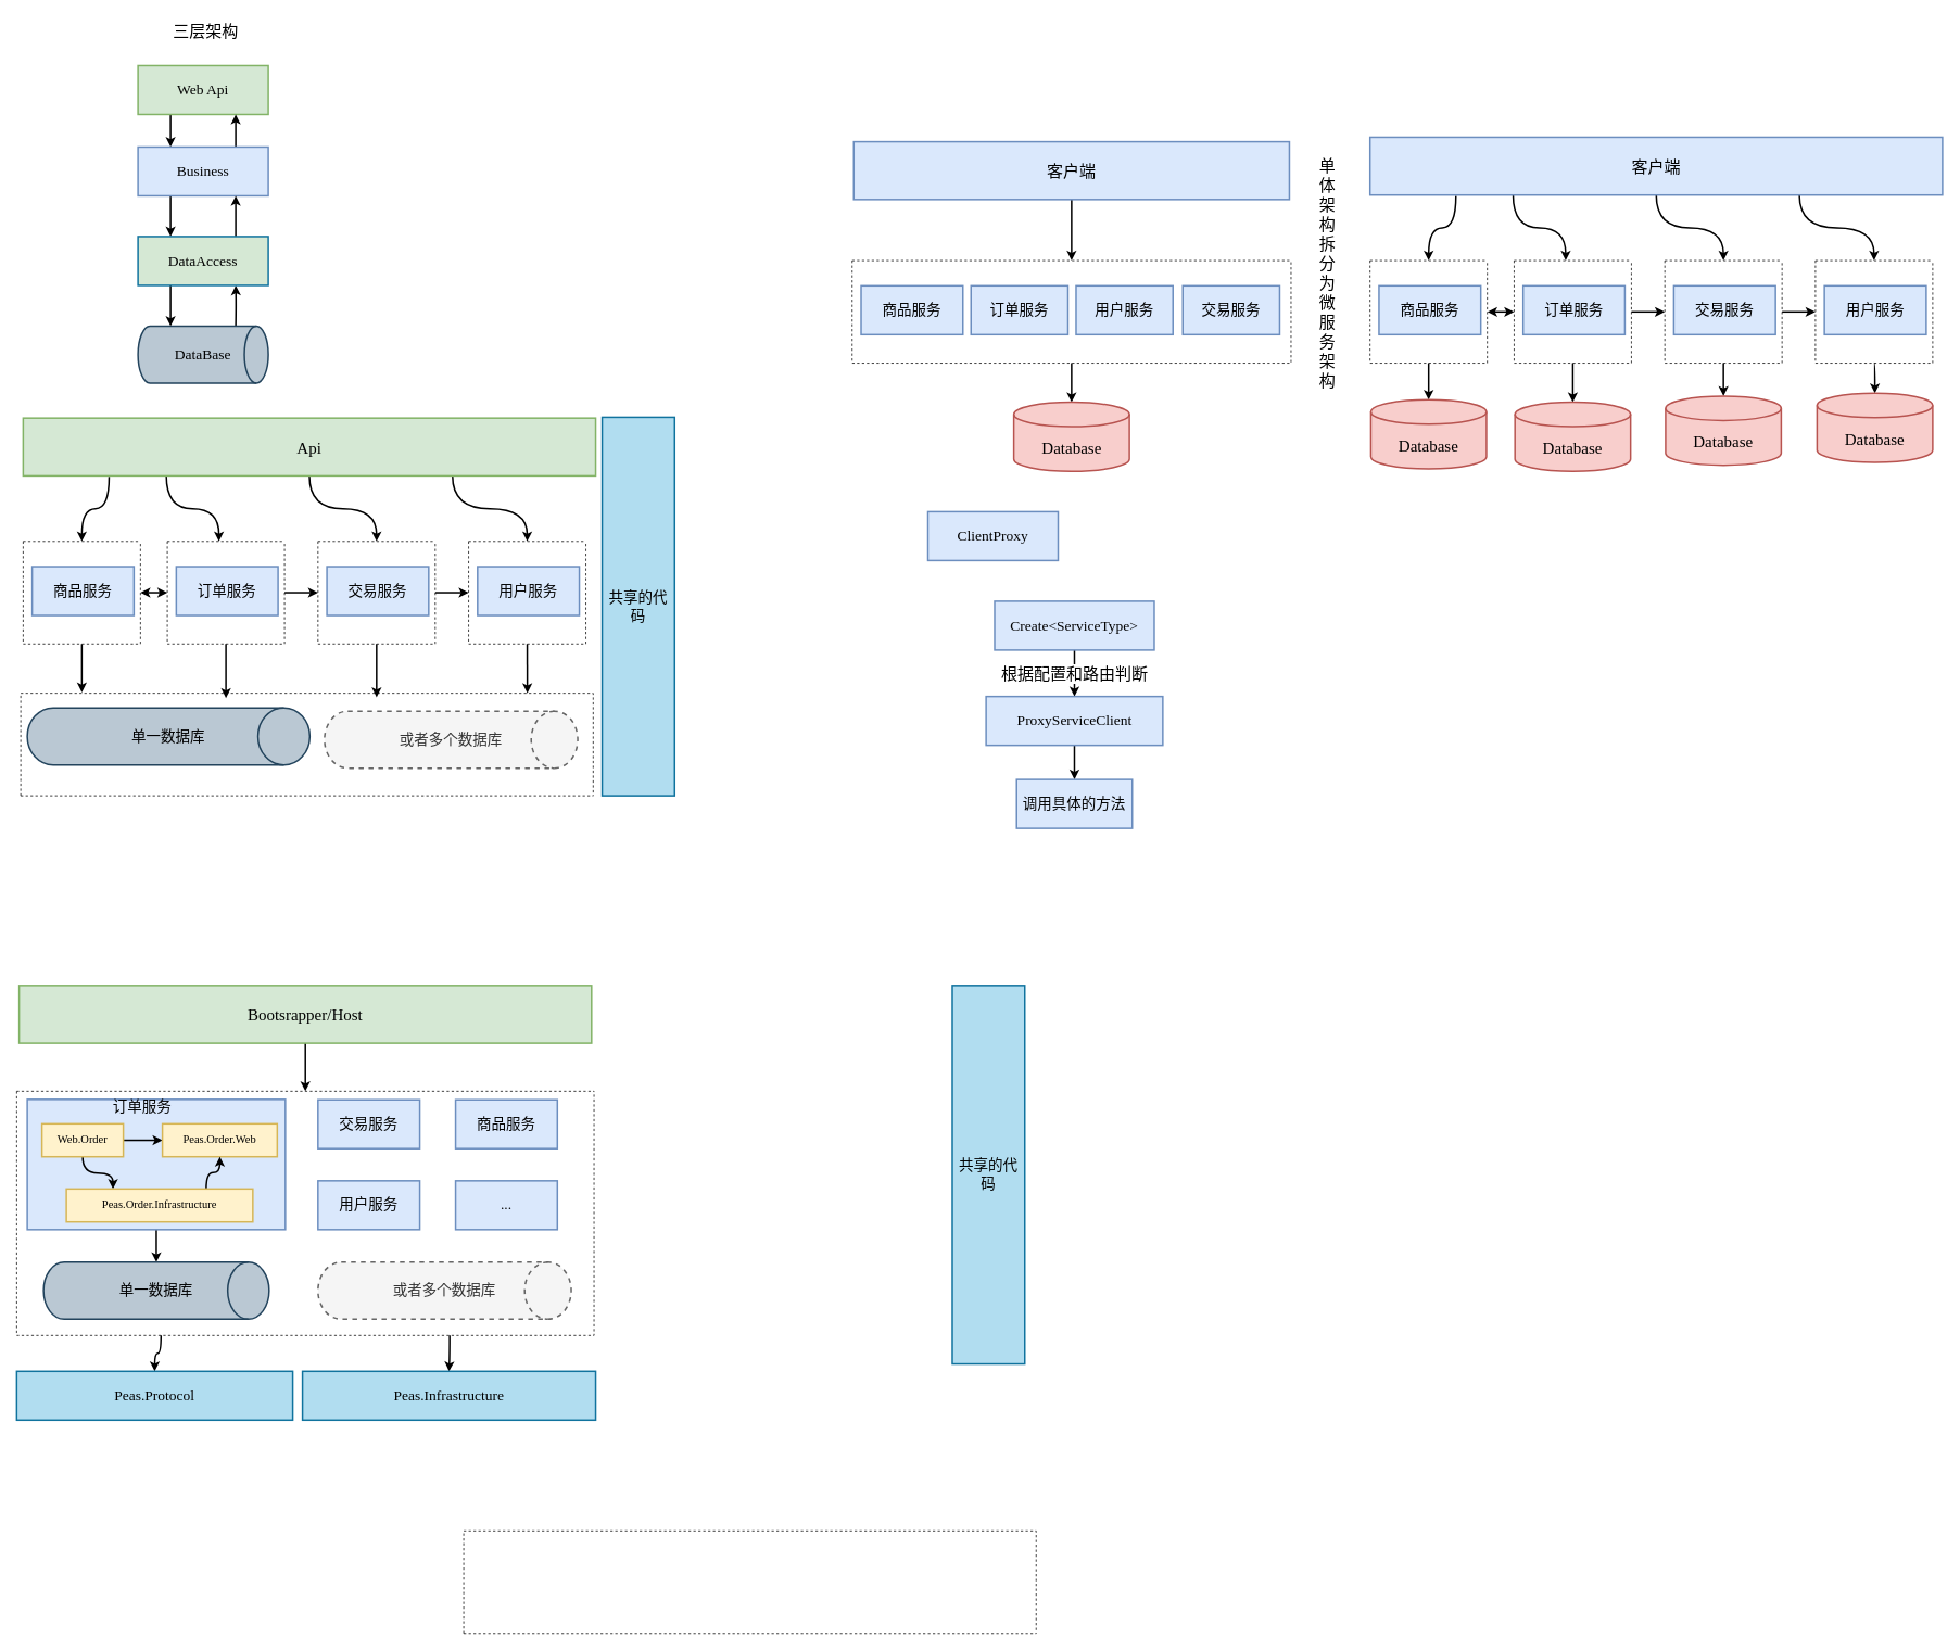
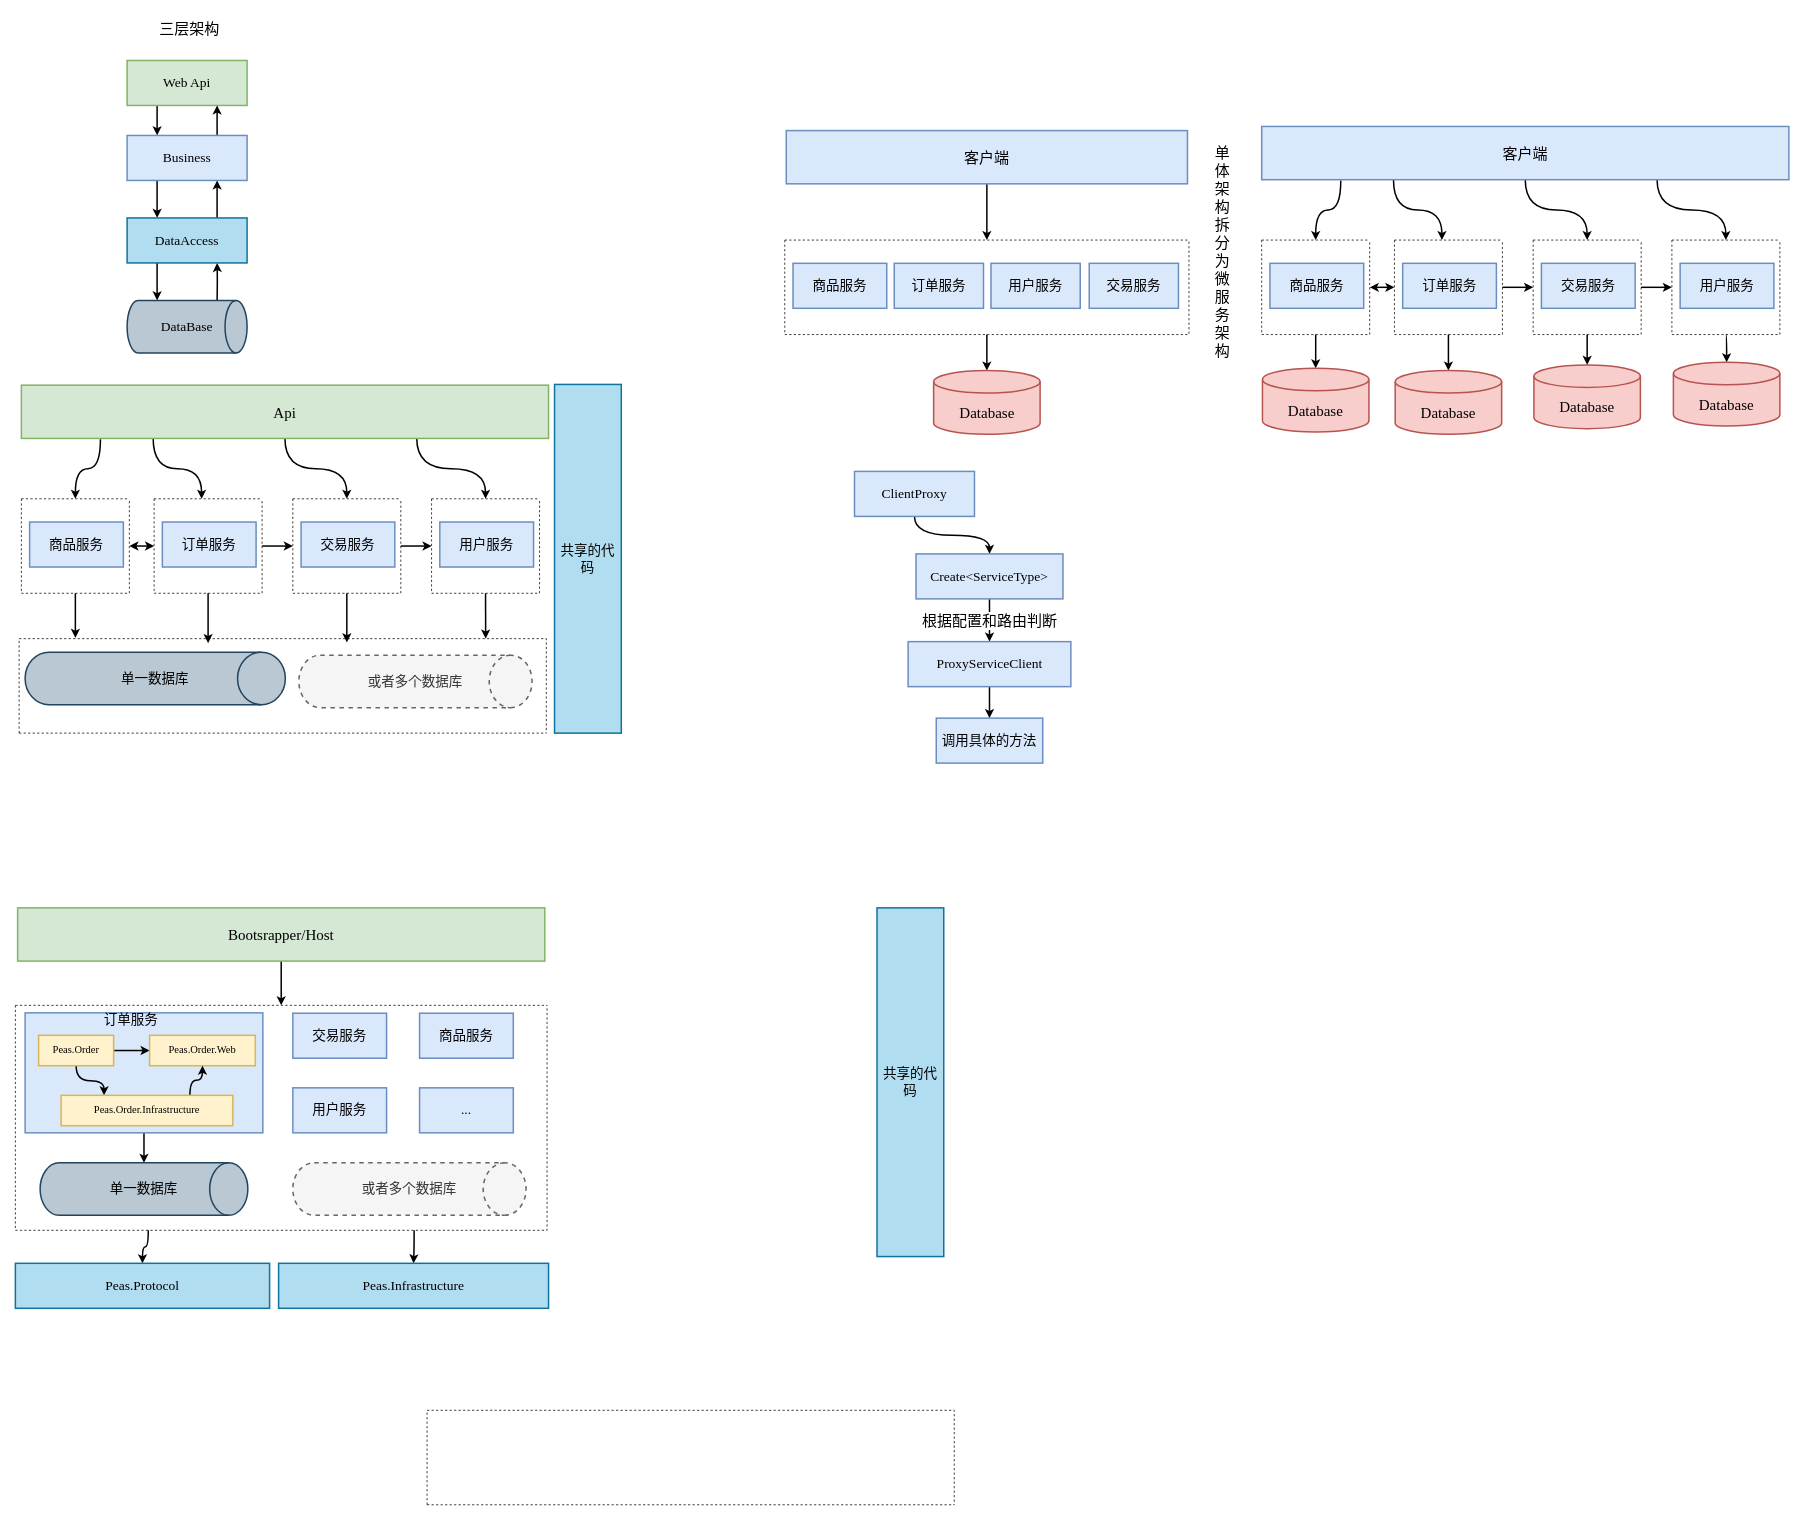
- <mxCell id="13" value="DataAccess" style="rounded=0;whiteSpace=wrap;html=1;strokeWidth=2;fillColor=#d5e8d4;strokeColor=#10739e;fontSize=18;fontFamily=Comic Sans MS;" vertex="1" parent="1"><mxGeometry x="169" y="290" width="160" height="60" as="geometry" /></mxCell>
+ <mxCell id="13" value="DataAccess" style="rounded=0;whiteSpace=wrap;html=1;strokeWidth=2;fillColor=#b1ddf0;strokeColor=#10739e;fontSize=18;fontFamily=Comic Sans MS;" vertex="1" parent="1"><mxGeometry x="169" y="290" width="160" height="60" as="geometry" /></mxCell>
+ <mxCell id="71" value="" style="edgeStyle=orthogonalEdgeStyle;curved=1;rounded=0;orthogonalLoop=1;jettySize=auto;html=1;fontFamily=Comic Sans MS;fontSize=20;startArrow=none;startFill=0;endArrow=classic;endFill=1;strokeWidth=2;" edge="1" parent="1" source="72" target="74"><mxGeometry relative="1" as="geometry" /></mxCell>
- <mxCell id="88" value="Web.Order" style="rounded=0;whiteSpace=wrap;html=1;strokeWidth=2;fillColor=#fff2cc;strokeColor=#d6b656;fontFamily=Comic Sans MS;fontSize=14;" vertex="1" parent="83"><mxGeometry x="31" y="40" width="100" height="40.5" as="geometry" /></mxCell>
+ <mxCell id="88" value="Peas.Order" style="rounded=0;whiteSpace=wrap;html=1;strokeWidth=2;fillColor=#fff2cc;strokeColor=#d6b656;fontFamily=Comic Sans MS;fontSize=14;" vertex="1" parent="83"><mxGeometry x="31" y="40" width="100" height="40.5" as="geometry" /></mxCell>
